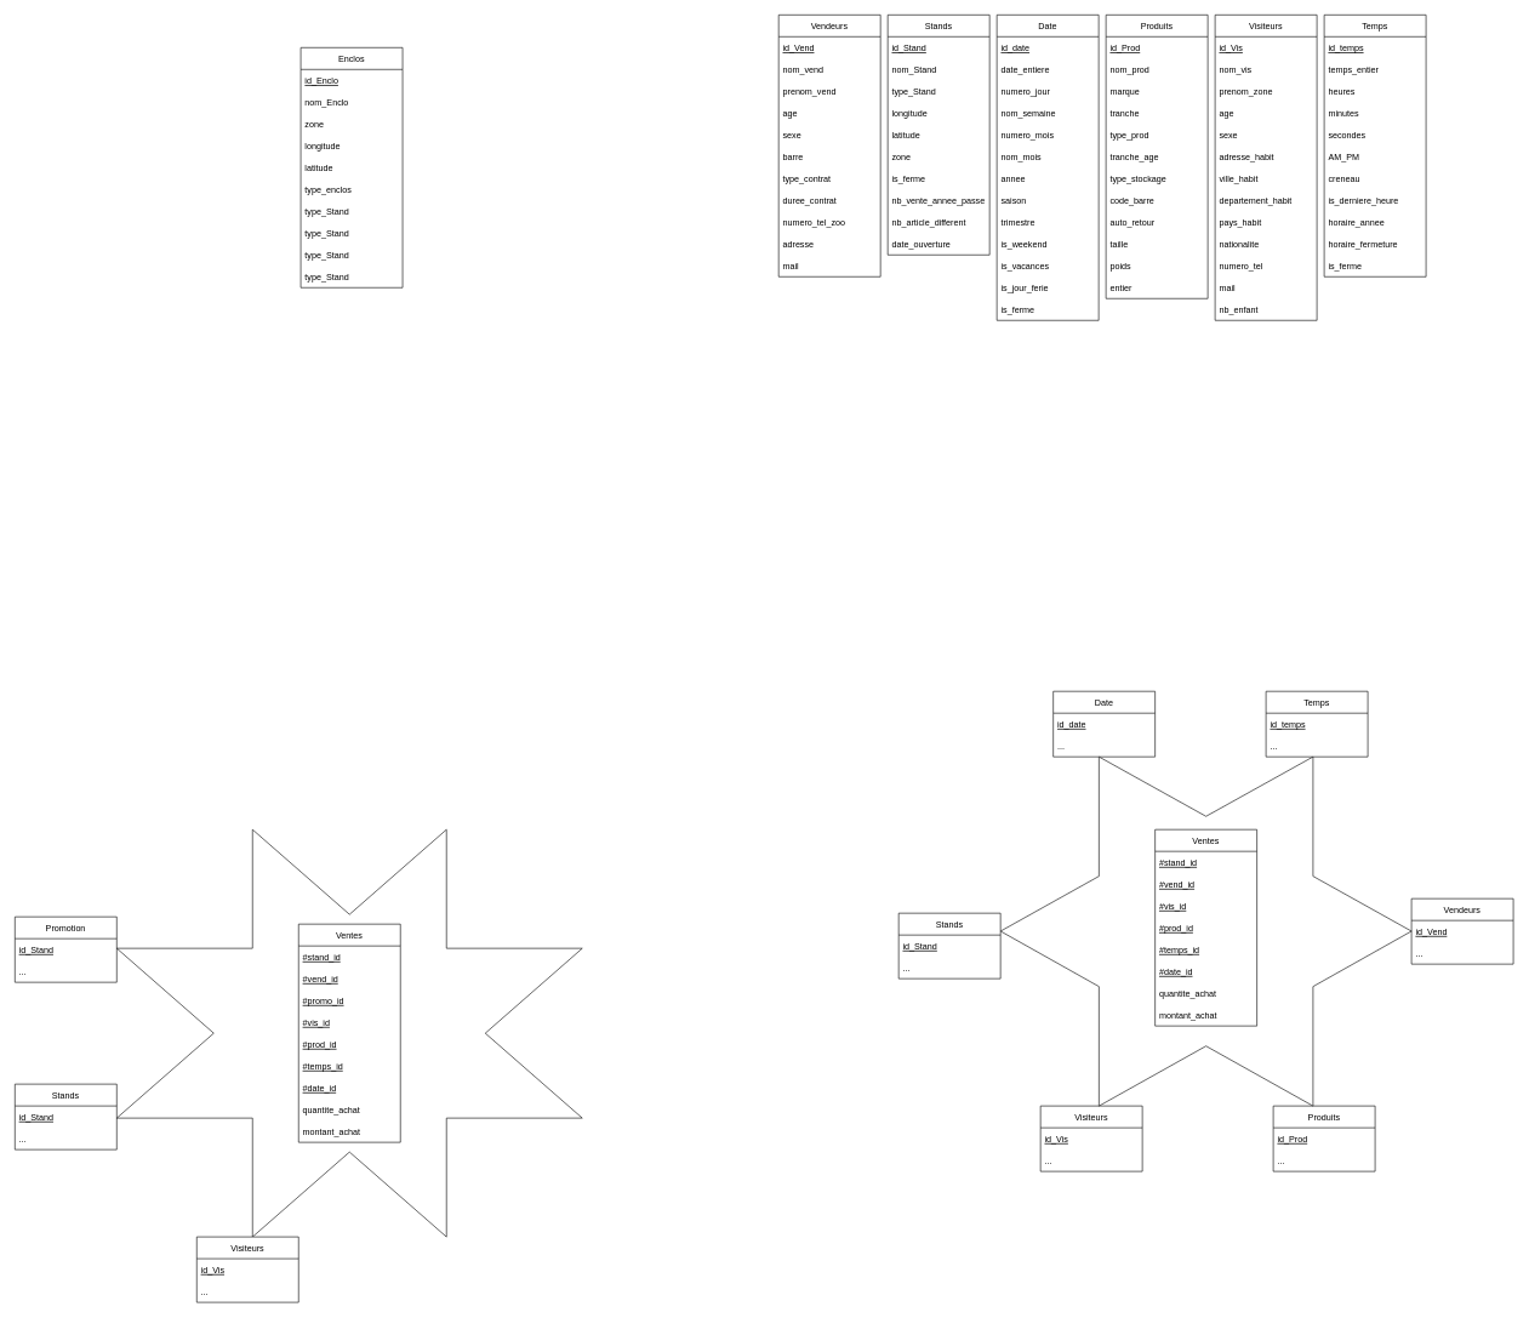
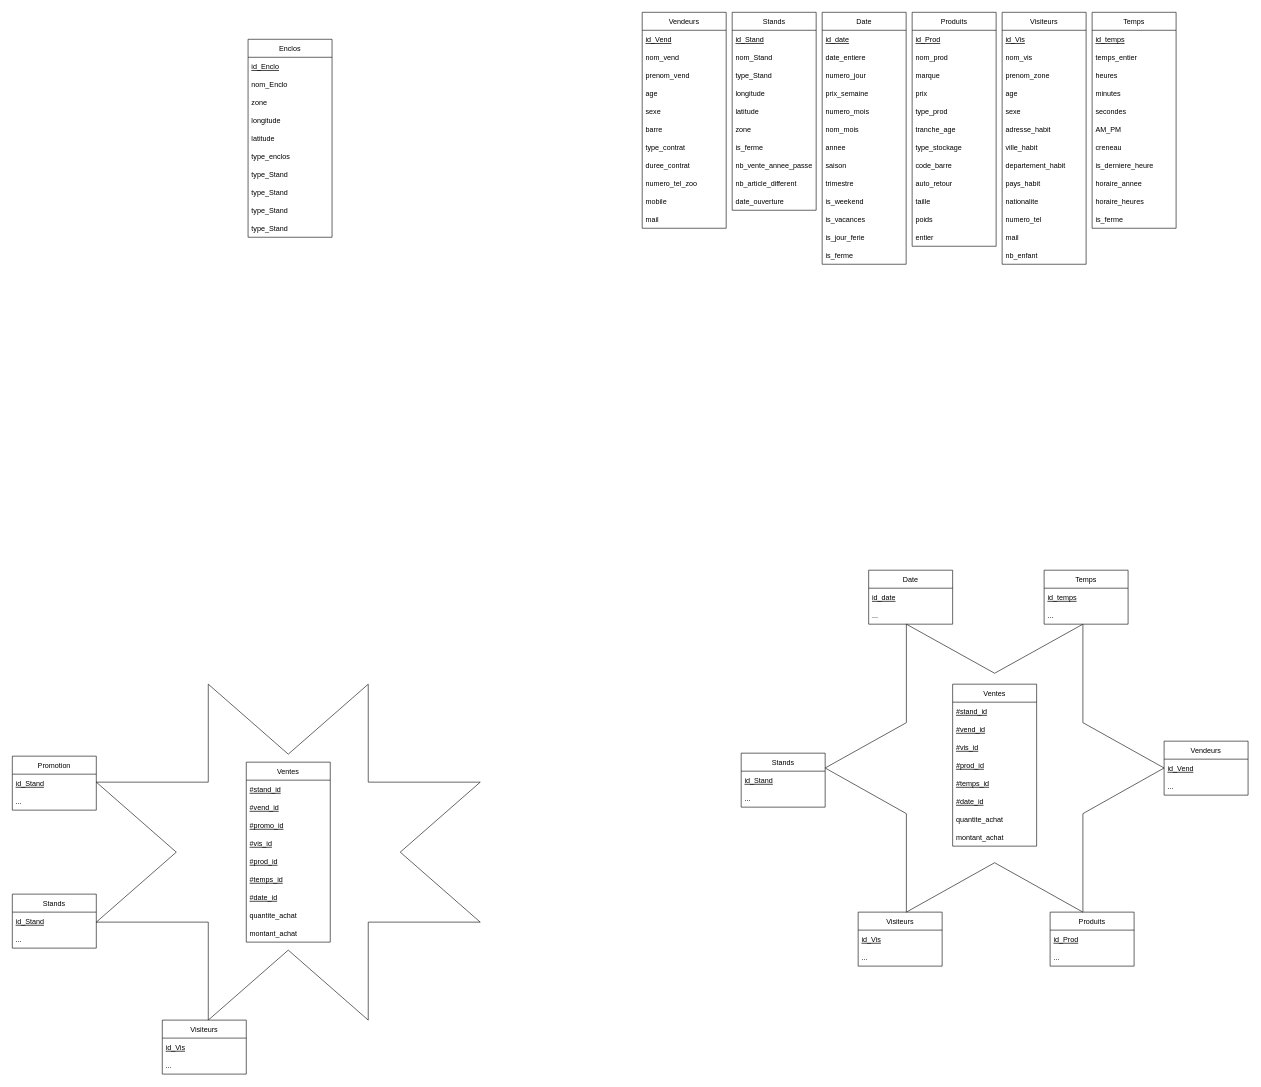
- <mxCell id="17" value="nom_semaine" style="text;strokeColor=none;fillColor=none;align=left;verticalAlign=middle;spacingLeft=4;spacingRight=4;overflow=hidden;points=[[0,0.5],[1,0.5]];portConstraint=eastwest;rotatable=0;" parent="13" vertex="1"><mxGeometry y="120" width="140" height="30" as="geometry" /></mxCell>
+ <mxCell id="17" value="prix_semaine" style="text;strokeColor=none;fillColor=none;align=left;verticalAlign=middle;spacingLeft=4;spacingRight=4;overflow=hidden;points=[[0,0.5],[1,0.5]];portConstraint=eastwest;rotatable=0;" parent="13" vertex="1"><mxGeometry y="120" width="140" height="30" as="geometry" /></mxCell>
- <mxCell id="66" value="tranche" style="text;strokeColor=none;fillColor=none;align=left;verticalAlign=middle;spacingLeft=4;spacingRight=4;overflow=hidden;points=[[0,0.5],[1,0.5]];portConstraint=eastwest;rotatable=0;" parent="62" vertex="1"><mxGeometry y="120" width="140" height="30" as="geometry" /></mxCell>
+ <mxCell id="66" value="prix" style="text;strokeColor=none;fillColor=none;align=left;verticalAlign=middle;spacingLeft=4;spacingRight=4;overflow=hidden;points=[[0,0.5],[1,0.5]];portConstraint=eastwest;rotatable=0;" parent="62" vertex="1"><mxGeometry y="120" width="140" height="30" as="geometry" /></mxCell>
- <mxCell id="115" value="adresse" style="text;strokeColor=none;fillColor=none;align=left;verticalAlign=middle;spacingLeft=4;spacingRight=4;overflow=hidden;points=[[0,0.5],[1,0.5]];portConstraint=eastwest;rotatable=0;" vertex="1" parent="105"><mxGeometry y="300" width="140" height="30" as="geometry" /></mxCell>
+ <mxCell id="115" value="mobile" style="text;strokeColor=none;fillColor=none;align=left;verticalAlign=middle;spacingLeft=4;spacingRight=4;overflow=hidden;points=[[0,0.5],[1,0.5]];portConstraint=eastwest;rotatable=0;" vertex="1" parent="105"><mxGeometry y="300" width="140" height="30" as="geometry" /></mxCell>
- <mxCell id="37" value="horaire_fermeture" style="text;strokeColor=none;fillColor=none;align=left;verticalAlign=middle;spacingLeft=4;spacingRight=4;overflow=hidden;points=[[0,0.5],[1,0.5]];portConstraint=eastwest;rotatable=0;" vertex="1" parent="27"><mxGeometry y="300" width="140" height="30" as="geometry" /></mxCell>
+ <mxCell id="37" value="horaire_heures" style="text;strokeColor=none;fillColor=none;align=left;verticalAlign=middle;spacingLeft=4;spacingRight=4;overflow=hidden;points=[[0,0.5],[1,0.5]];portConstraint=eastwest;rotatable=0;" vertex="1" parent="27"><mxGeometry y="300" width="140" height="30" as="geometry" /></mxCell>
